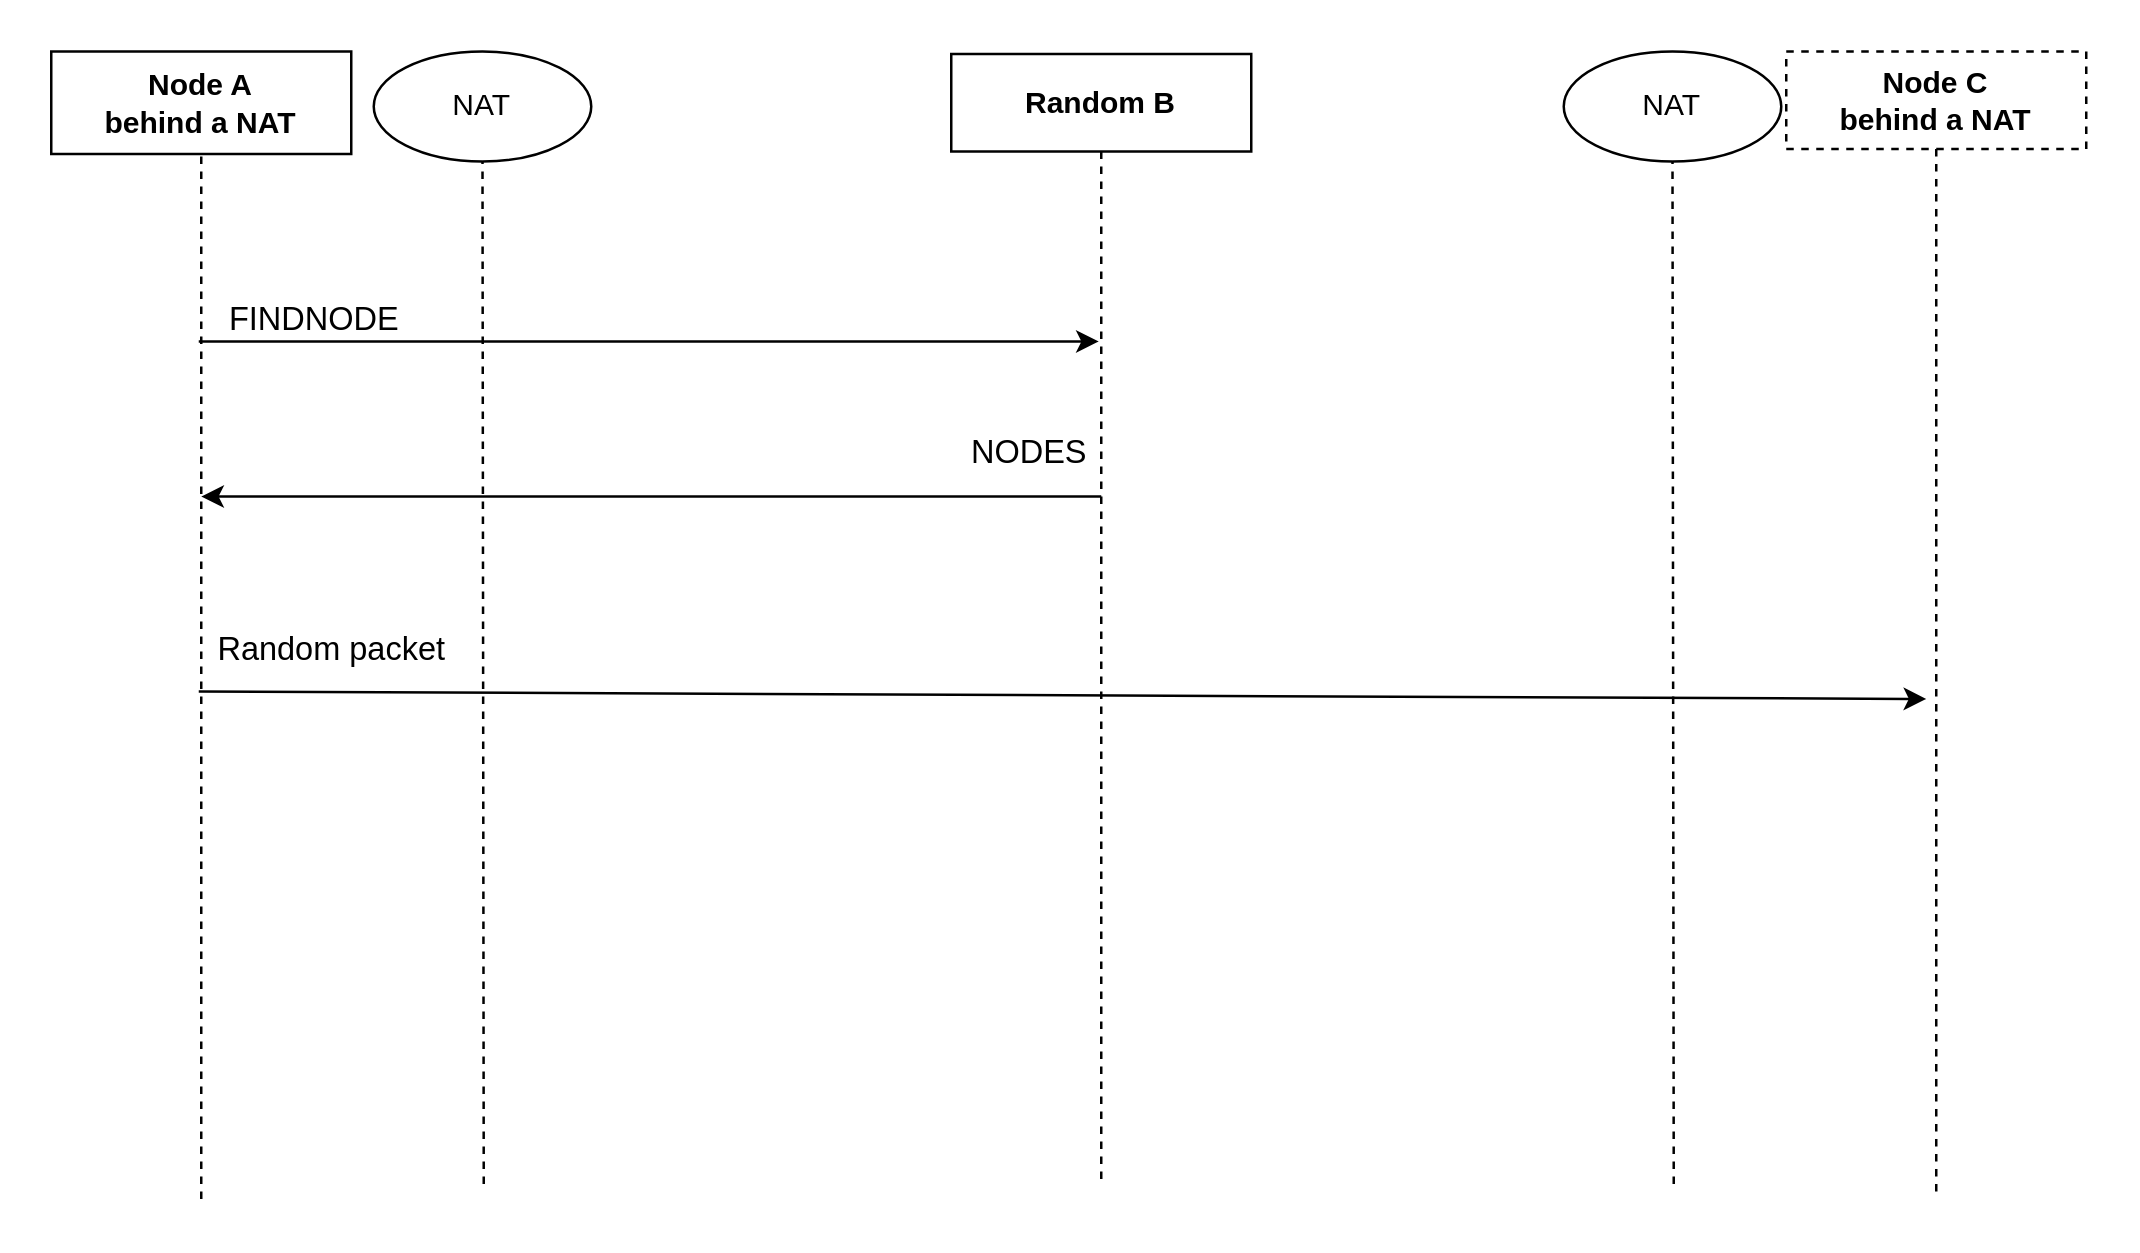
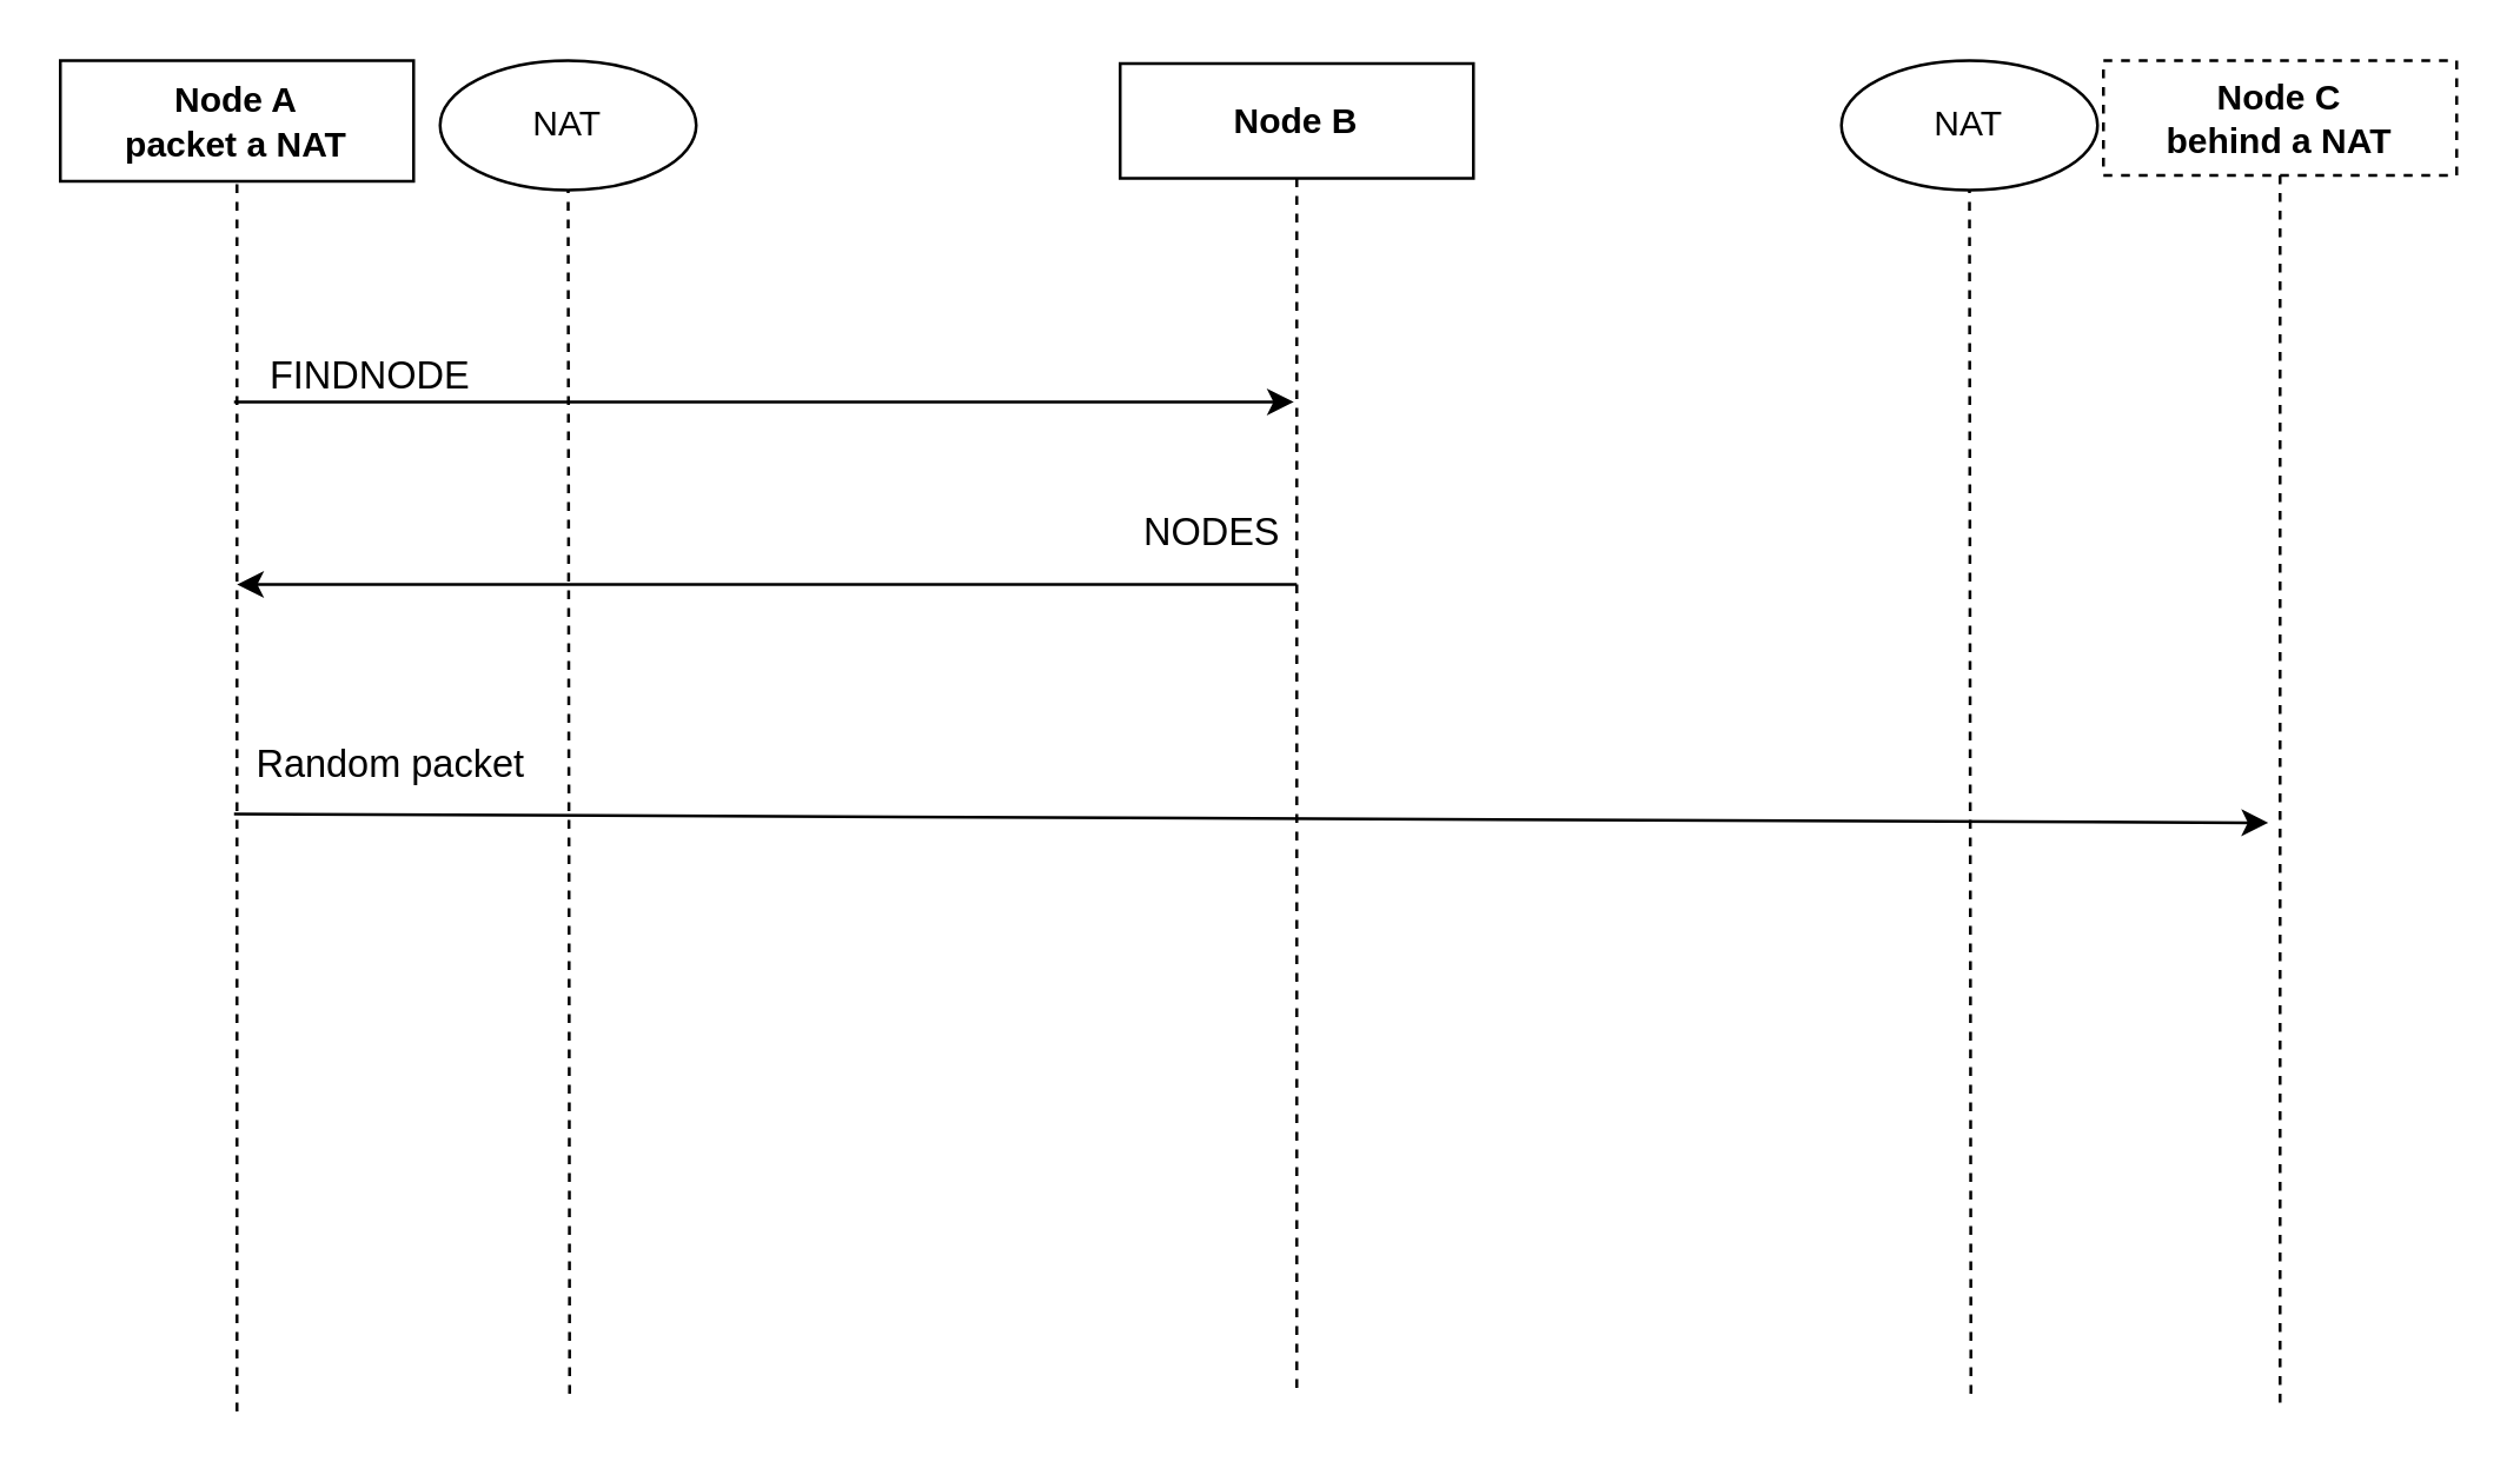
- <mxCell id="2" value="Node A&lt;br&gt;behind a NAT" style="rounded=0;whiteSpace=wrap;html=1;fontStyle=1" parent="1" vertex="1"><mxGeometry y="20" width="120" height="41" as="geometry" x="20" /></mxCell>
+ <mxCell id="2" value="Node A&lt;br&gt;packet a NAT" style="rounded=0;whiteSpace=wrap;html=1;fontStyle=1" parent="1" vertex="1"><mxGeometry y="20" width="120" height="41" as="geometry" x="20" /></mxCell>
- <mxCell id="3" value="Random B" style="rounded=0;whiteSpace=wrap;html=1;fontStyle=1" parent="1" vertex="1"><mxGeometry x="380" y="21" width="120" height="39" as="geometry" /></mxCell>
+ <mxCell id="3" value="Node B" style="rounded=0;whiteSpace=wrap;html=1;fontStyle=1" parent="1" vertex="1"><mxGeometry x="380" y="21" width="120" height="39" as="geometry" /></mxCell>
